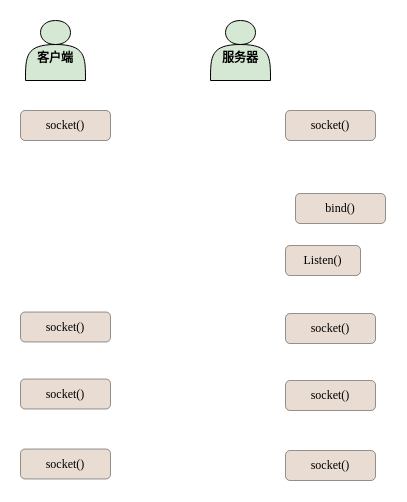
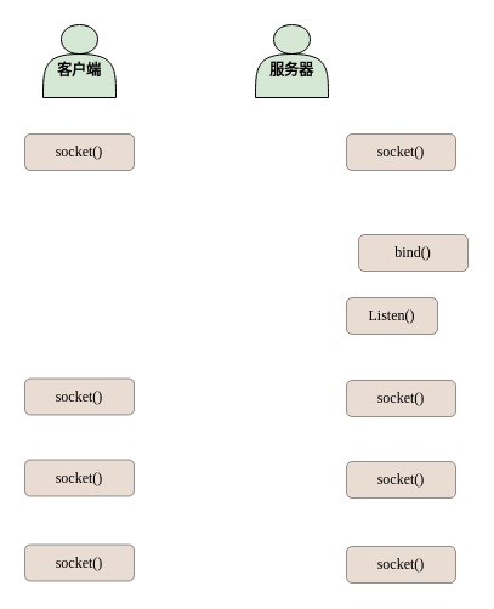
- <mxCell id="2" value="&lt;div&gt;&lt;b&gt;&lt;br&gt;&lt;/b&gt;&lt;/div&gt;&lt;div&gt;&lt;b&gt;客户端&lt;/b&gt;&lt;/div&gt;" style="shape=actor;whiteSpace=wrap;html=1;fillColor=#D5E8D4;fontFamily=Times New Roman;" vertex="1" parent="1"><mxGeometry x="25" y="20" width="60" height="60" as="geometry" /></mxCell>
+ <mxCell id="2" value="&lt;div&gt;&lt;b&gt;&lt;br&gt;&lt;/b&gt;&lt;/div&gt;&lt;div&gt;&lt;b&gt;客户端&lt;/b&gt;&lt;/div&gt;" style="shape=actor;whiteSpace=wrap;html=1;fillColor=#D5E8D4;fontFamily=Times New Roman;" vertex="1" parent="1"><mxGeometry x="35" y="20" width="60" height="60" as="geometry" /></mxCell>
